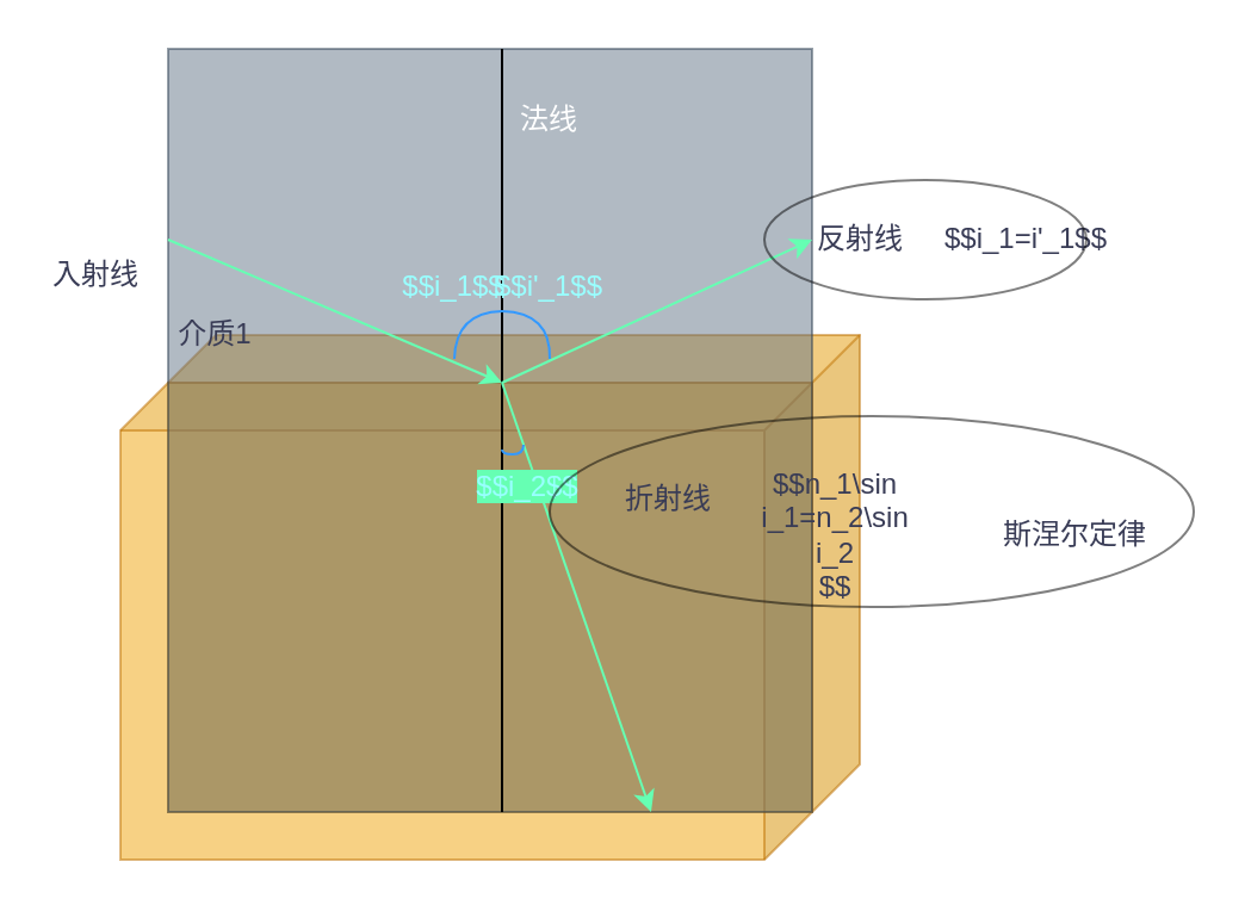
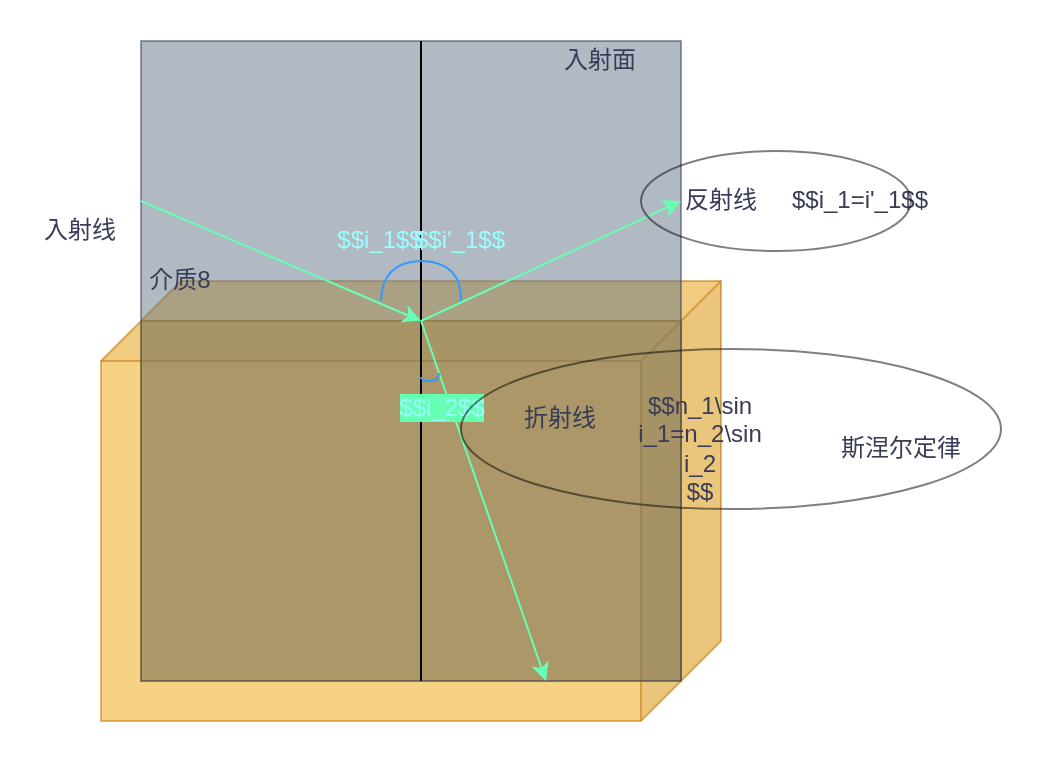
+ <mxCell id="14" value="入射面" style="text;html=1;strokeColor=none;fillColor=none;align=center;verticalAlign=middle;whiteSpace=wrap;rounded=0;sketch=0;fontColor=#393C56;opacity=50;" parent="1" vertex="1"><mxGeometry x="280" y="20" width="40" height="20" as="geometry" /></mxCell>
- <mxCell id="12" value="&lt;font color=&quot;#ffffff&quot;&gt;法线&lt;/font&gt;" style="text;html=1;strokeColor=none;fillColor=none;align=center;verticalAlign=middle;whiteSpace=wrap;rounded=0;sketch=0;fontColor=#393C56;opacity=50;" parent="1" vertex="1"><mxGeometry x="210" y="40" width="40" height="20" as="geometry" /></mxCell>
- <mxCell id="13" value="介质1" style="text;html=1;strokeColor=none;fillColor=none;align=center;verticalAlign=middle;whiteSpace=wrap;rounded=0;sketch=0;fontColor=#393C56;opacity=50;" parent="1" vertex="1"><mxGeometry x="70" y="130" width="40" height="20" as="geometry" /></mxCell>
+ <mxCell id="13" value="介质8" style="text;html=1;strokeColor=none;fillColor=none;align=center;verticalAlign=middle;whiteSpace=wrap;rounded=0;sketch=0;fontColor=#393C56;opacity=50;" parent="1" vertex="1"><mxGeometry x="70" y="130" width="40" height="20" as="geometry" /></mxCell>
